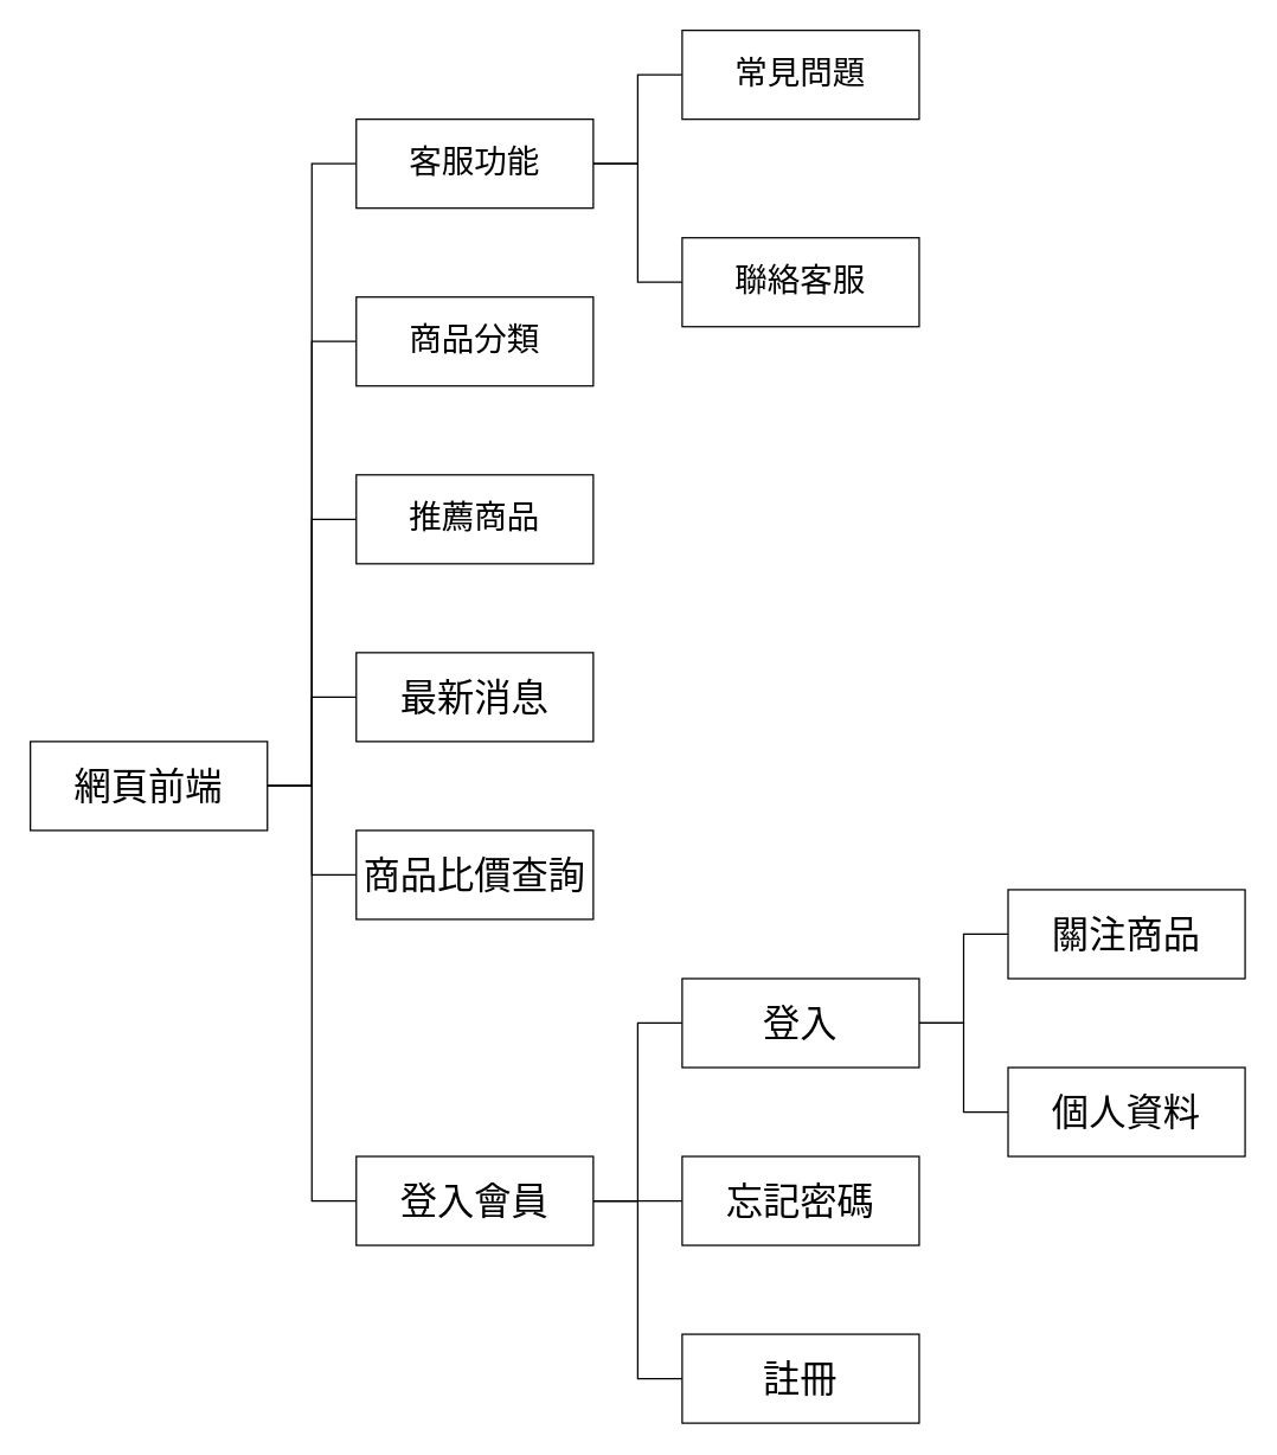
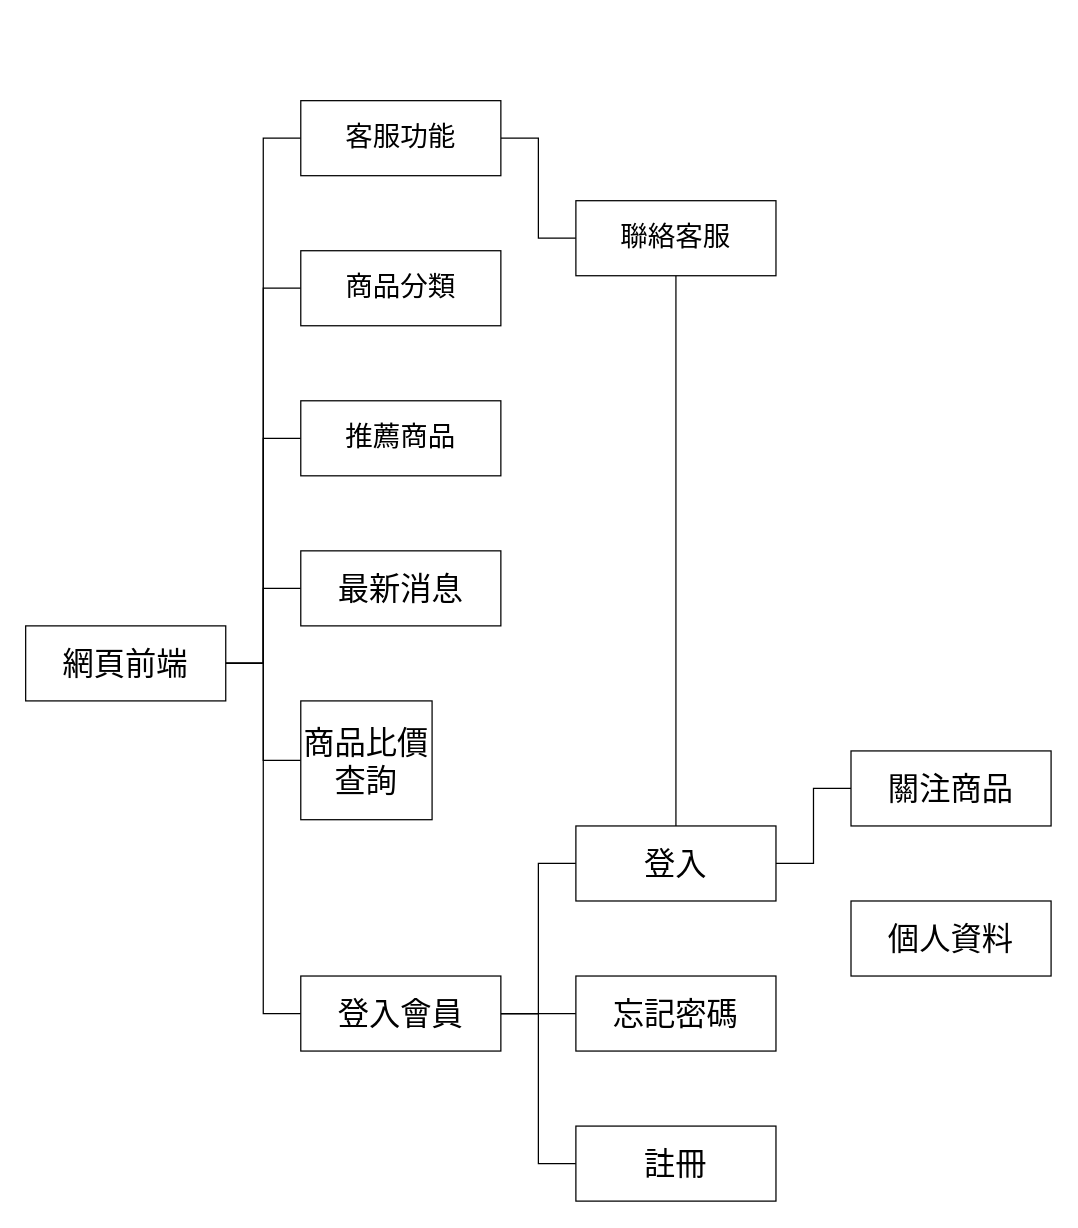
- <mxCell id="27" value="&lt;font style=&quot;font-size: 22px;&quot;&gt;常見問題&lt;/font&gt;" style="rounded=0;whiteSpace=wrap;html=1;" vertex="1" parent="1"><mxGeometry x="460" y="20" width="160" height="60" as="geometry" /></mxCell>
- <mxCell id="24" style="edgeStyle=orthogonalEdgeStyle;rounded=0;orthogonalLoop=1;jettySize=auto;html=1;entryX=0;entryY=0.5;entryDx=0;entryDy=0;endArrow=none;endFill=0;" edge="1" parent="1" source="26" target="27"><mxGeometry relative="1" as="geometry" /></mxCell>
- <mxCell id="13" value="&lt;font style=&quot;font-size: 25px;&quot;&gt;商品比價查詢&lt;/font&gt;" style="rounded=0;whiteSpace=wrap;html=1;" parent="1" vertex="1"><mxGeometry x="240" y="560" width="160" height="60" as="geometry" /></mxCell>
+ <mxCell id="13" value="&lt;font style=&quot;font-size: 25px;&quot;&gt;商品比價查詢&lt;/font&gt;" style="rounded=0;whiteSpace=wrap;html=1;" parent="1" vertex="1"><mxGeometry x="240" y="560" width="105" height="95" as="geometry" /></mxCell>
- <mxCell id="19" style="edgeStyle=orthogonalEdgeStyle;rounded=0;orthogonalLoop=1;jettySize=auto;html=1;entryX=0;entryY=0.5;entryDx=0;entryDy=0;endArrow=none;endFill=0;" parent="1" source="20" target="15" edge="1"><mxGeometry relative="1" as="geometry" /></mxCell>
+ <mxCell id="19" style="edgeStyle=orthogonalEdgeStyle;rounded=0;orthogonalLoop=1;jettySize=auto;html=1;endArrow=none;endFill=0;" parent="1" source="20" target="28" edge="1"><mxGeometry relative="1" as="geometry" /></mxCell>
